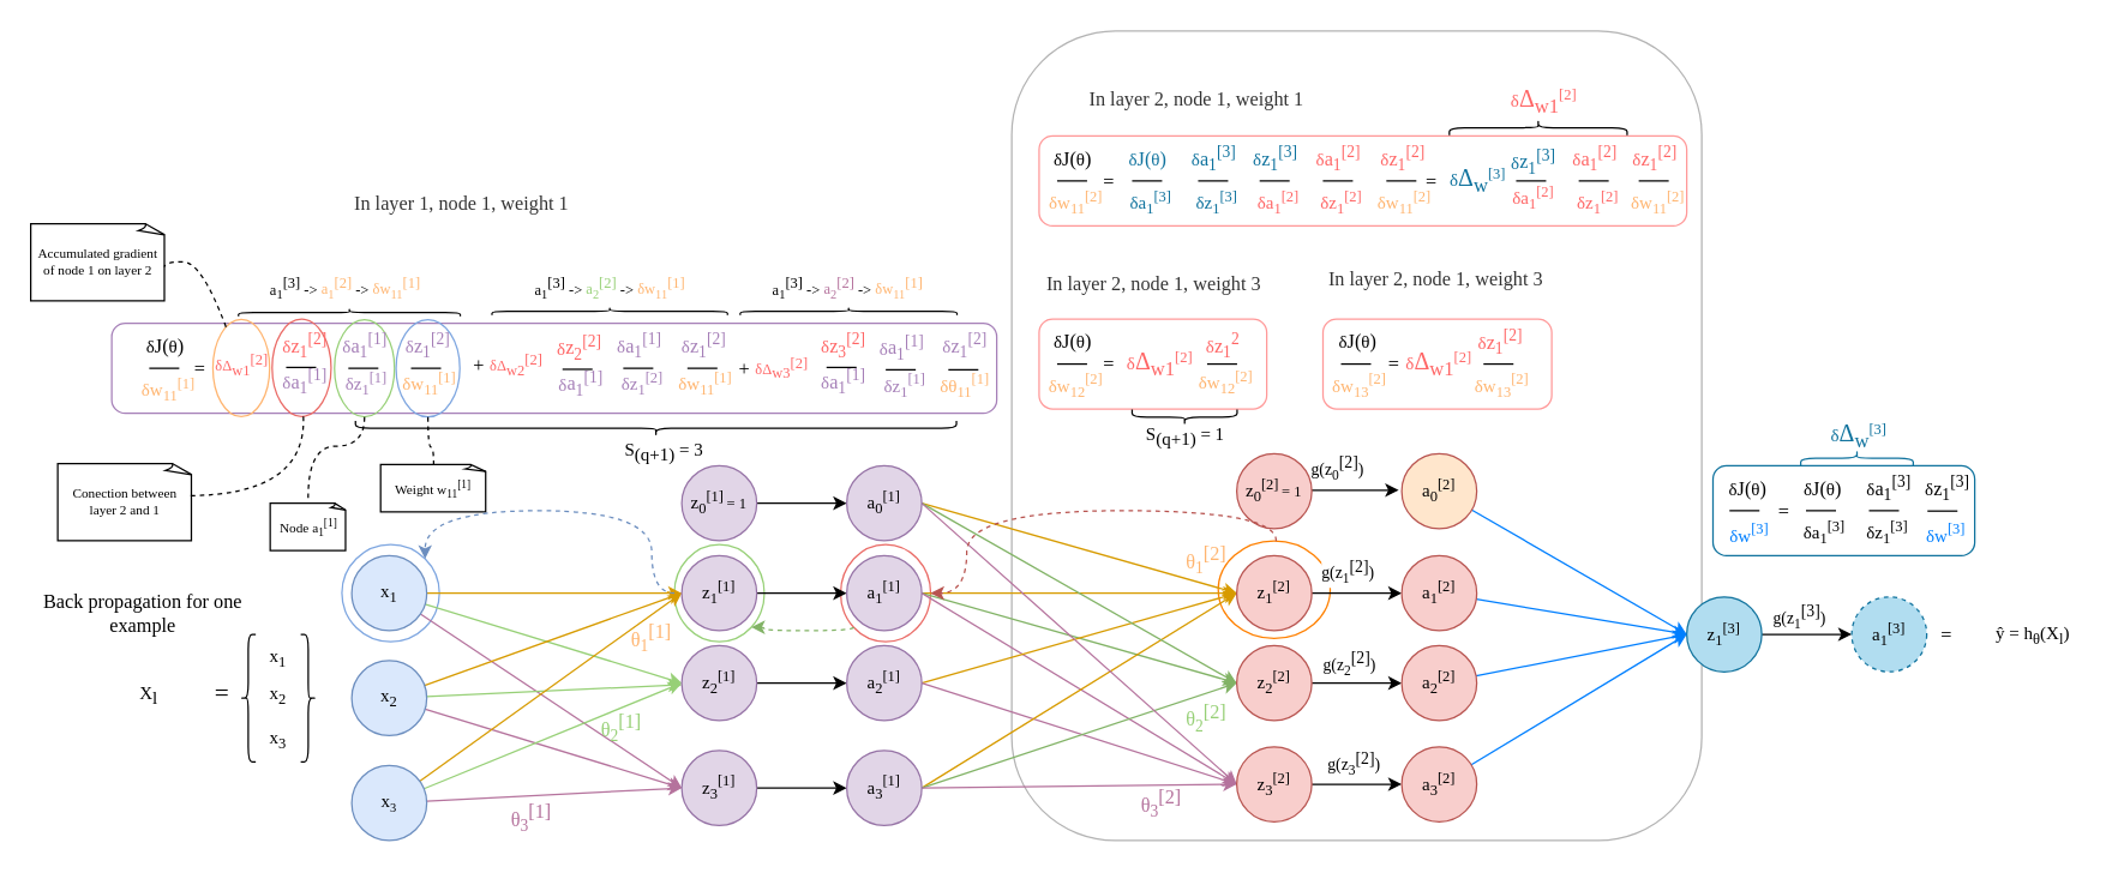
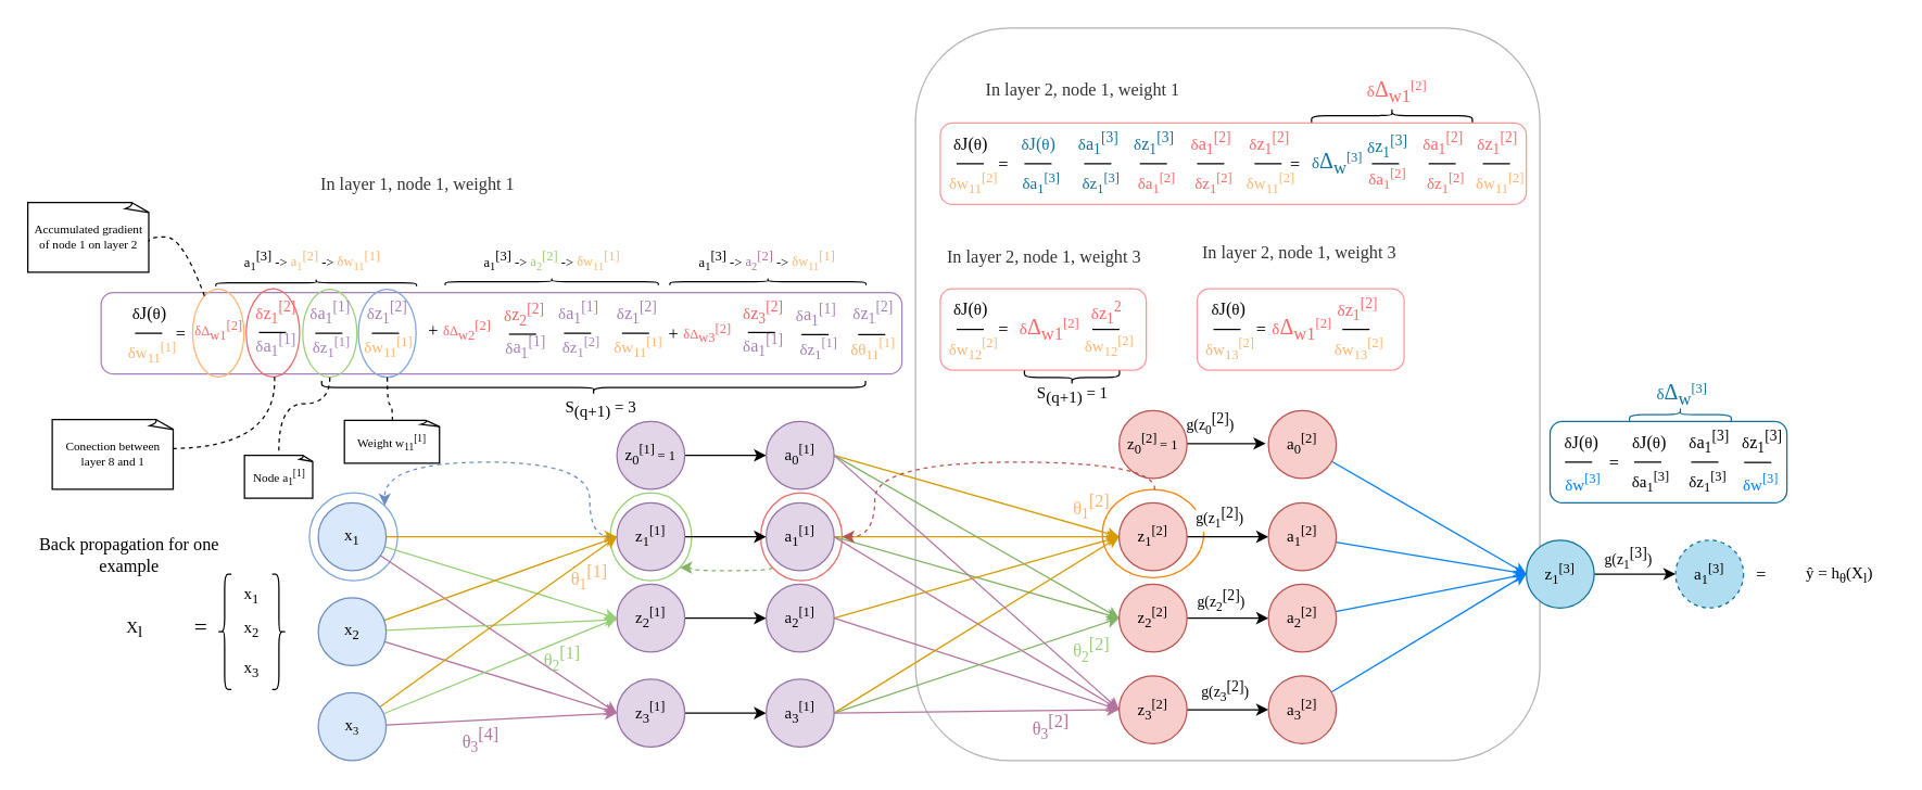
- <mxCell id="83" value="a&lt;sub&gt;0&lt;/sub&gt;&lt;sup&gt;[2]&lt;/sup&gt;" style="ellipse;whiteSpace=wrap;html=1;aspect=fixed;fontFamily=Lucida Console;fillColor=#ffe6cc;strokeColor=#b85450;" parent="1" vertex="1"><mxGeometry x="934" y="302" width="50" height="50" as="geometry" /></mxCell>
+ <mxCell id="83" value="a&lt;sub&gt;0&lt;/sub&gt;&lt;sup&gt;[2]&lt;/sup&gt;" style="ellipse;whiteSpace=wrap;html=1;aspect=fixed;fontFamily=Lucida Console;fillColor=#f8cecc;strokeColor=#b85450;" parent="1" vertex="1"><mxGeometry x="934" y="302" width="50" height="50" as="geometry" /></mxCell>
- <mxCell id="201" value="Conection between layer 2 and 1" style="whiteSpace=wrap;html=1;shape=mxgraph.basic.document;fontColor=#000000;strokeColor=#000000;fillColor=none;fontFamily=Lucida Console;fontSize=9;" parent="1" vertex="1"><mxGeometry x="38" y="308.5" width="90" height="51.5" as="geometry" /></mxCell>
+ <mxCell id="201" value="Conection between layer 8 and 1" style="whiteSpace=wrap;html=1;shape=mxgraph.basic.document;fontColor=#000000;strokeColor=#000000;fillColor=none;fontFamily=Lucida Console;fontSize=9;" parent="1" vertex="1"><mxGeometry x="38" y="308.5" width="90" height="51.5" as="geometry" /></mxCell>
- <mxCell id="44" value="&lt;font style=&quot;font-size: 13px;&quot;&gt;θ&lt;sub&gt;3&lt;/sub&gt;&lt;sup style=&quot;font-size: 13px;&quot;&gt;[1]&lt;/sup&gt;&lt;/font&gt;" style="text;html=1;strokeColor=none;fillColor=none;align=center;verticalAlign=middle;whiteSpace=wrap;rounded=0;fontFamily=Lucida Console;fontColor=#B5739D;fontSize=13;" parent="1" vertex="1"><mxGeometry x="324" y="530" width="60" height="30" as="geometry" /></mxCell>
+ <mxCell id="44" value="&lt;font style=&quot;font-size: 13px;&quot;&gt;θ&lt;sub&gt;3&lt;/sub&gt;&lt;sup style=&quot;font-size: 13px;&quot;&gt;[4]&lt;/sup&gt;&lt;/font&gt;" style="text;html=1;strokeColor=none;fillColor=none;align=center;verticalAlign=middle;whiteSpace=wrap;rounded=0;fontFamily=Lucida Console;fontColor=#B5739D;fontSize=13;" parent="1" vertex="1"><mxGeometry x="324" y="530" width="60" height="30" as="geometry" /></mxCell>
